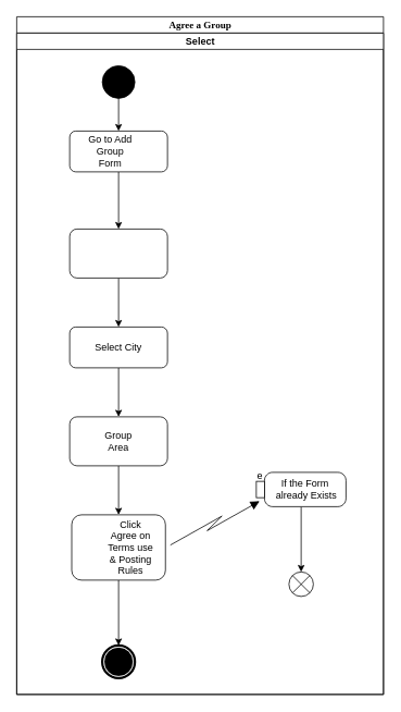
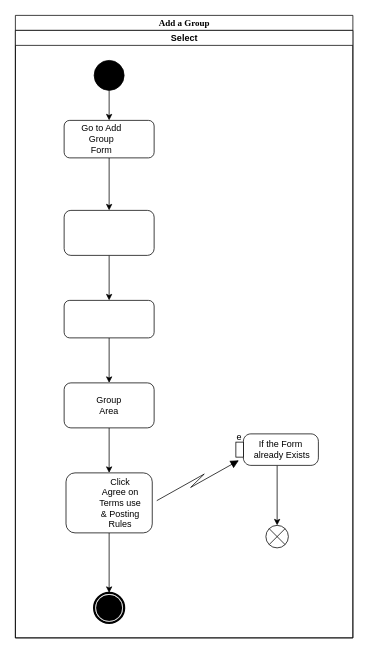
- <mxCell id="2" value="Agree a Group" style="swimlane;html=1;childLayout=stackLayout;startSize=20;rounded=0;shadow=0;comic=0;labelBackgroundColor=none;strokeWidth=1;fontFamily=Verdana;fontSize=12;align=center;" parent="1" vertex="1"><mxGeometry x="20" y="20" width="450" height="830" as="geometry" /></mxCell>
+ <mxCell id="2" value="Add a Group" style="swimlane;html=1;childLayout=stackLayout;startSize=20;rounded=0;shadow=0;comic=0;labelBackgroundColor=none;strokeWidth=1;fontFamily=Verdana;fontSize=12;align=center;" parent="1" vertex="1"><mxGeometry x="20" y="20" width="450" height="830" as="geometry" /></mxCell>
- <mxCell id="14" value="Select City" style="text;html=1;align=center;verticalAlign=middle;whiteSpace=wrap;rounded=0;" parent="3" vertex="1"><mxGeometry x="95" y="370" width="60" height="30" as="geometry" /></mxCell>
